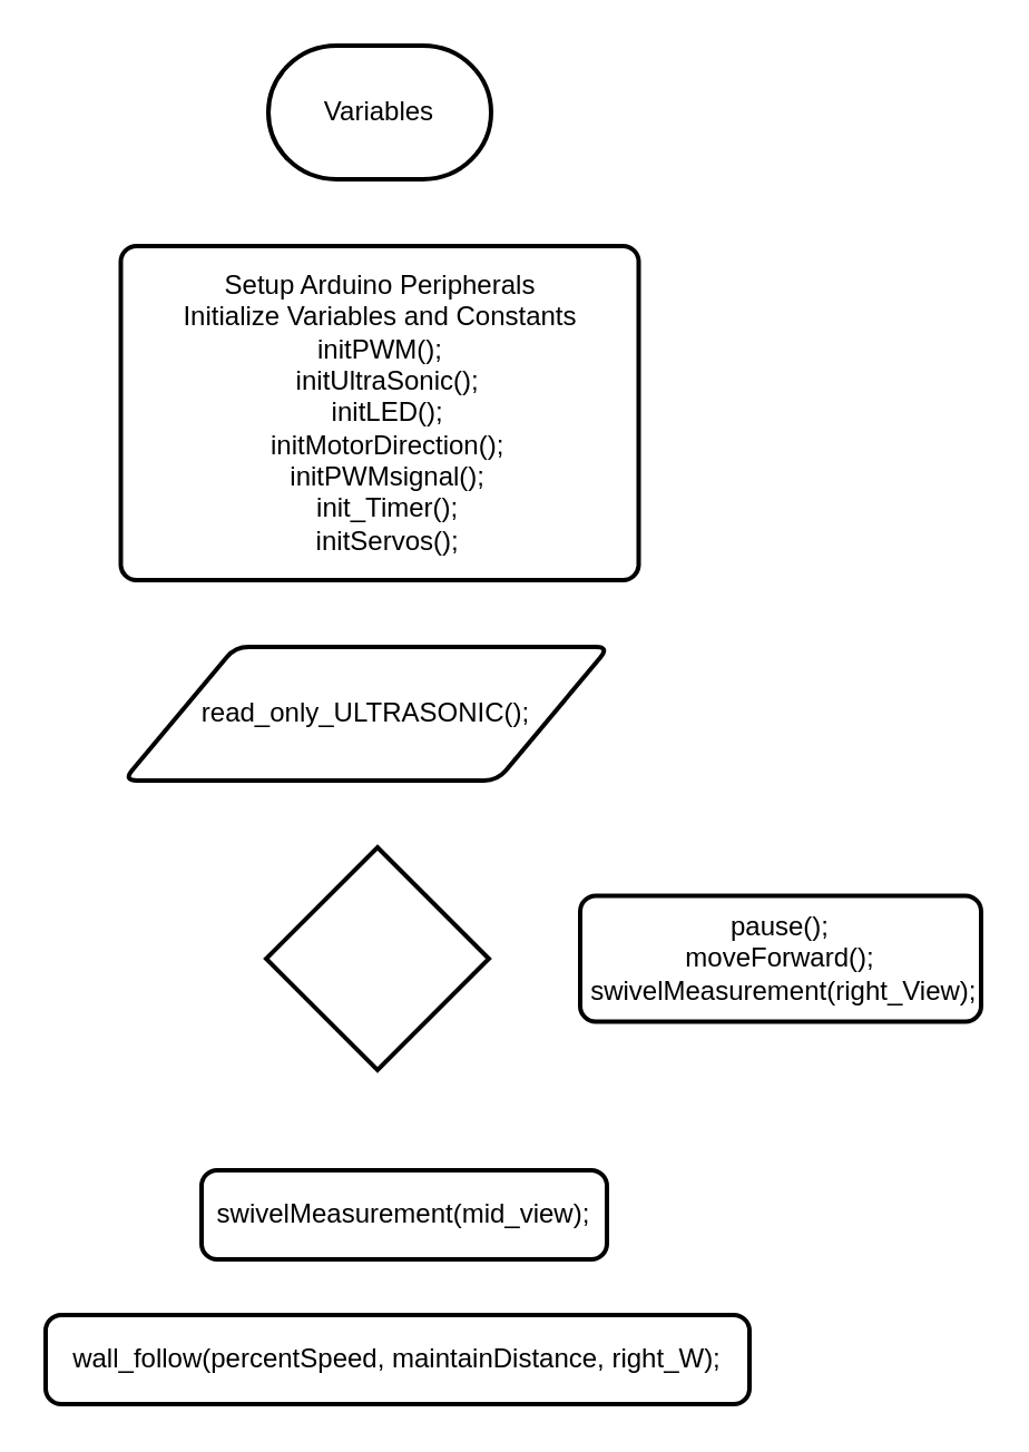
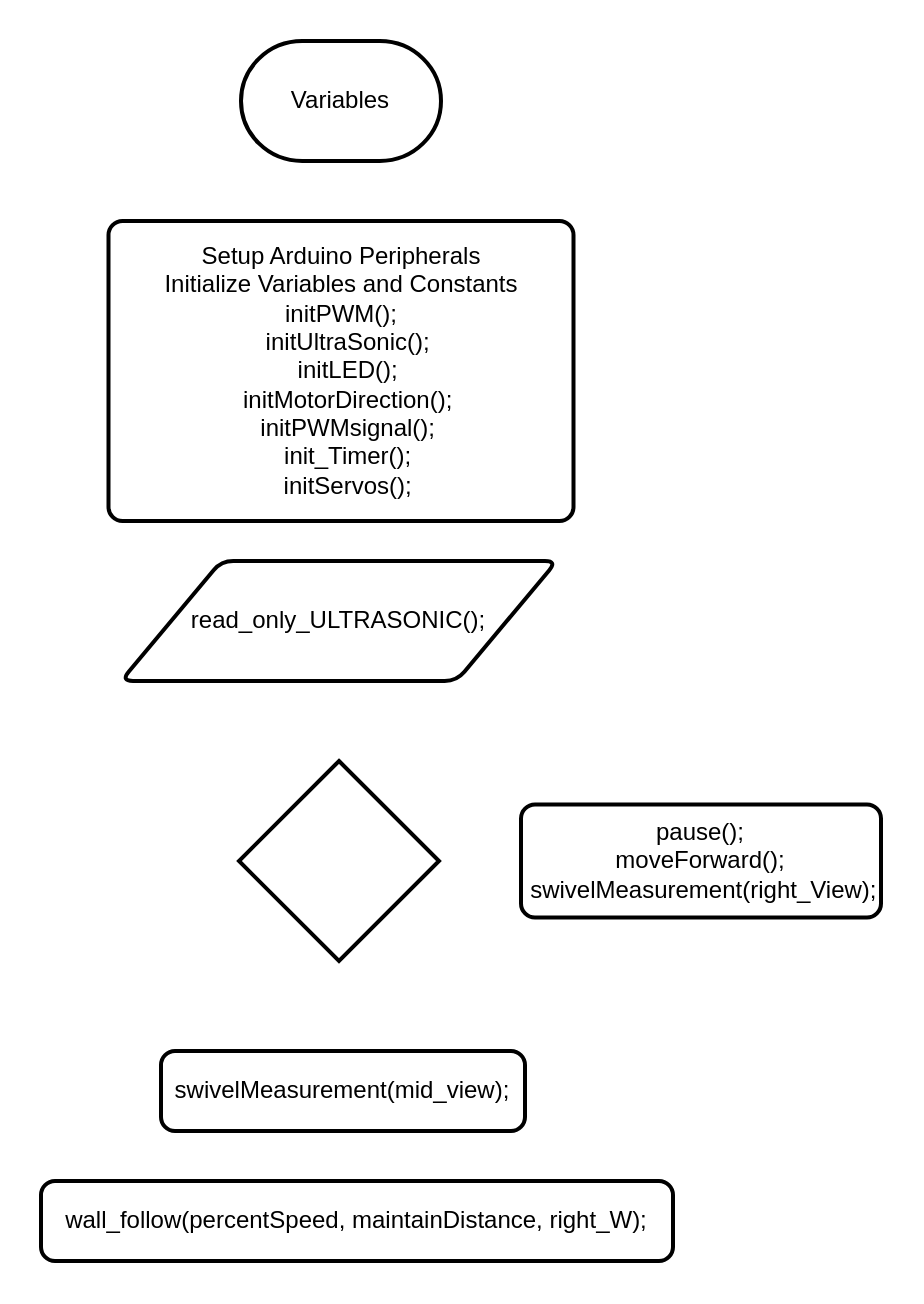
- <mxCell id="4" value="read_only_ULTRASONIC();" style="shape=parallelogram;html=1;strokeWidth=2;perimeter=parallelogramPerimeter;whiteSpace=wrap;rounded=1;arcSize=12;size=0.23;" vertex="1" parent="1"><mxGeometry x="55" y="290" width="218" height="60" as="geometry" /></mxCell>
+ <mxCell id="4" value="read_only_ULTRASONIC();" style="shape=parallelogram;html=1;strokeWidth=2;perimeter=parallelogramPerimeter;whiteSpace=wrap;rounded=1;arcSize=12;size=0.23;" vertex="1" parent="1"><mxGeometry x="60" y="280" width="218" height="60" as="geometry" /></mxCell>
- <mxCell id="8" value="swivelMeasurement(mid_view);" style="rounded=1;whiteSpace=wrap;html=1;absoluteArcSize=1;arcSize=14;strokeWidth=2;" vertex="1" parent="1"><mxGeometry x="90" y="525" width="182" height="40" as="geometry" /></mxCell>
+ <mxCell id="8" value="swivelMeasurement(mid_view);" style="rounded=1;whiteSpace=wrap;html=1;absoluteArcSize=1;arcSize=14;strokeWidth=2;" vertex="1" parent="1"><mxGeometry x="80" y="525" width="182" height="40" as="geometry" /></mxCell>
